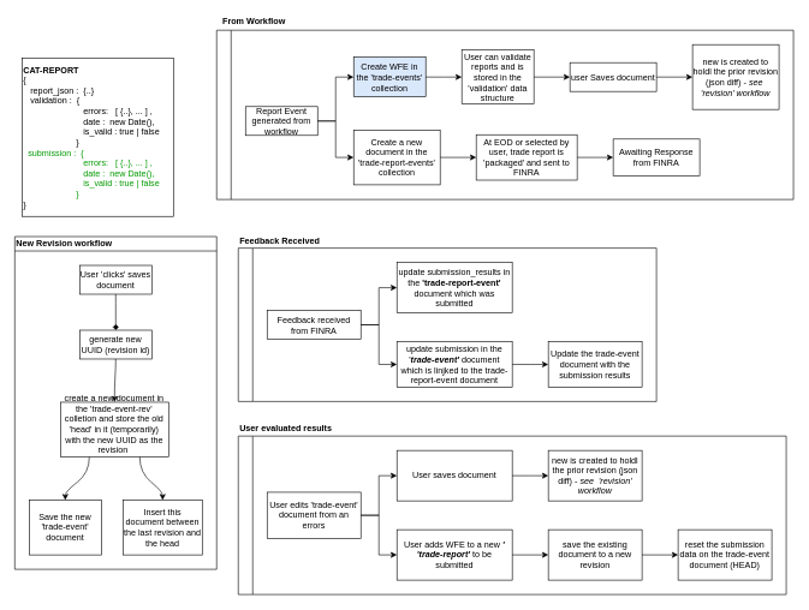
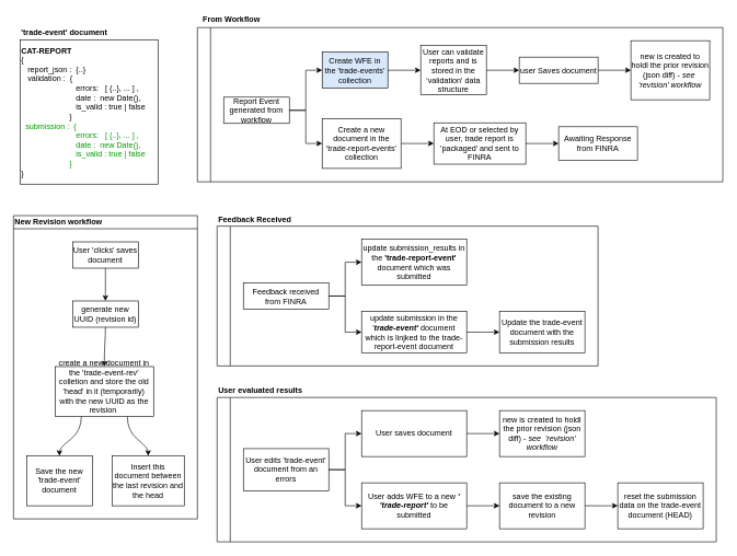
+ <mxCell id="29" value="'trade-event' document" style="text;html=1;strokeColor=none;fillColor=none;align=left;verticalAlign=middle;whiteSpace=wrap;rounded=0;fontStyle=1" vertex="1" parent="1"><mxGeometry x="30" y="40" width="230" height="20" as="geometry" /></mxCell>
- <mxCell id="2" value="&lt;b&gt;CAT-REPORT &lt;/b&gt;&lt;br&gt;{&lt;br&gt;&amp;nbsp; &amp;nbsp;report_json :&amp;nbsp; {..}&lt;br&gt;&amp;nbsp; &amp;nbsp;validation :&amp;nbsp; {&lt;br&gt;&amp;nbsp; &amp;nbsp; &amp;nbsp; &amp;nbsp; &amp;nbsp; &amp;nbsp; &amp;nbsp; &amp;nbsp; &amp;nbsp; &amp;nbsp; &amp;nbsp; &amp;nbsp; &amp;nbsp;errors:&amp;nbsp; &amp;nbsp;[ {..}, ... ] ,&lt;br&gt;&amp;nbsp; &amp;nbsp; &amp;nbsp; &amp;nbsp; &amp;nbsp; &amp;nbsp; &amp;nbsp; &amp;nbsp; &amp;nbsp; &amp;nbsp; &amp;nbsp; &amp;nbsp; &amp;nbsp;date :&amp;nbsp; new Date(),&lt;br&gt;&amp;nbsp; &amp;nbsp; &amp;nbsp; &amp;nbsp; &amp;nbsp; &amp;nbsp; &amp;nbsp; &amp;nbsp; &amp;nbsp; &amp;nbsp; &amp;nbsp; &amp;nbsp; &amp;nbsp;is_valid : true | false&amp;nbsp;&lt;br&gt;&amp;nbsp; &amp;nbsp; &amp;nbsp; &amp;nbsp; &amp;nbsp; &amp;nbsp; &amp;nbsp; &amp;nbsp; &amp;nbsp; &amp;nbsp; &amp;nbsp; }&lt;br&gt;&amp;nbsp;&lt;font color=&quot;#009900&quot;&gt; submission :&amp;nbsp; {&lt;br&gt;&amp;nbsp; &amp;nbsp; &amp;nbsp; &amp;nbsp; &amp;nbsp; &amp;nbsp; &amp;nbsp; &amp;nbsp; &amp;nbsp; &amp;nbsp; &amp;nbsp; &amp;nbsp; &amp;nbsp;errors:&amp;nbsp; &amp;nbsp;[ {..}, ... ] ,&lt;br&gt;&amp;nbsp; &amp;nbsp; &amp;nbsp; &amp;nbsp; &amp;nbsp; &amp;nbsp; &amp;nbsp; &amp;nbsp; &amp;nbsp; &amp;nbsp; &amp;nbsp; &amp;nbsp; &amp;nbsp;date :&amp;nbsp; new Date(),&lt;br&gt;&amp;nbsp; &amp;nbsp; &amp;nbsp; &amp;nbsp; &amp;nbsp; &amp;nbsp; &amp;nbsp; &amp;nbsp; &amp;nbsp; &amp;nbsp; &amp;nbsp; &amp;nbsp; &amp;nbsp;is_valid : true | false&amp;nbsp;&lt;br&gt;&amp;nbsp; &amp;nbsp; &amp;nbsp; &amp;nbsp; &amp;nbsp; &amp;nbsp; &amp;nbsp; &amp;nbsp; &amp;nbsp; &amp;nbsp; &amp;nbsp; }&lt;/font&gt;&lt;br&gt;}" style="text;html=1;strokeColor=#000000;fillColor=none;align=left;verticalAlign=middle;whiteSpace=wrap;rounded=0;" vertex="1" parent="1"><mxGeometry x="30" y="80" width="210" height="220" as="geometry" /></mxCell>
+ <mxCell id="2" value="&lt;b&gt;CAT-REPORT &lt;/b&gt;&lt;br&gt;{&lt;br&gt;&amp;nbsp; &amp;nbsp;report_json :&amp;nbsp; {..}&lt;br&gt;&amp;nbsp; &amp;nbsp;validation :&amp;nbsp; {&lt;br&gt;&amp;nbsp; &amp;nbsp; &amp;nbsp; &amp;nbsp; &amp;nbsp; &amp;nbsp; &amp;nbsp; &amp;nbsp; &amp;nbsp; &amp;nbsp; &amp;nbsp; &amp;nbsp; &amp;nbsp;errors:&amp;nbsp; &amp;nbsp;[ {..}, ... ] ,&lt;br&gt;&amp;nbsp; &amp;nbsp; &amp;nbsp; &amp;nbsp; &amp;nbsp; &amp;nbsp; &amp;nbsp; &amp;nbsp; &amp;nbsp; &amp;nbsp; &amp;nbsp; &amp;nbsp; &amp;nbsp;date :&amp;nbsp; new Date(),&lt;br&gt;&amp;nbsp; &amp;nbsp; &amp;nbsp; &amp;nbsp; &amp;nbsp; &amp;nbsp; &amp;nbsp; &amp;nbsp; &amp;nbsp; &amp;nbsp; &amp;nbsp; &amp;nbsp; &amp;nbsp;is_valid : true | false&amp;nbsp;&lt;br&gt;&amp;nbsp; &amp;nbsp; &amp;nbsp; &amp;nbsp; &amp;nbsp; &amp;nbsp; &amp;nbsp; &amp;nbsp; &amp;nbsp; &amp;nbsp; &amp;nbsp; }&lt;br&gt;&amp;nbsp;&lt;font color=&quot;#009900&quot;&gt; submission :&amp;nbsp; {&lt;br&gt;&amp;nbsp; &amp;nbsp; &amp;nbsp; &amp;nbsp; &amp;nbsp; &amp;nbsp; &amp;nbsp; &amp;nbsp; &amp;nbsp; &amp;nbsp; &amp;nbsp; &amp;nbsp; &amp;nbsp;errors:&amp;nbsp; &amp;nbsp;[ {..}, ... ] ,&lt;br&gt;&amp;nbsp; &amp;nbsp; &amp;nbsp; &amp;nbsp; &amp;nbsp; &amp;nbsp; &amp;nbsp; &amp;nbsp; &amp;nbsp; &amp;nbsp; &amp;nbsp; &amp;nbsp; &amp;nbsp;date :&amp;nbsp; new Date(),&lt;br&gt;&amp;nbsp; &amp;nbsp; &amp;nbsp; &amp;nbsp; &amp;nbsp; &amp;nbsp; &amp;nbsp; &amp;nbsp; &amp;nbsp; &amp;nbsp; &amp;nbsp; &amp;nbsp; &amp;nbsp;is_valid : true | false&amp;nbsp;&lt;br&gt;&amp;nbsp; &amp;nbsp; &amp;nbsp; &amp;nbsp; &amp;nbsp; &amp;nbsp; &amp;nbsp; &amp;nbsp; &amp;nbsp; &amp;nbsp; &amp;nbsp; }&lt;/font&gt;&lt;br&gt;}" style="text;html=1;strokeColor=#000000;fillColor=none;align=left;verticalAlign=middle;whiteSpace=wrap;rounded=0;" vertex="1" parent="1"><mxGeometry x="30" y="60" width="210" height="220" as="geometry" /></mxCell>
- <mxCell id="46" value="" style="html=1;curved=1;noEdgeStyle=1;orthogonal=1;endArrow=diamond;" edge="1" parent="43" source="44" target="45"><mxGeometry relative="1" as="geometry"><Array as="points"><mxPoint x="140" y="92" /><mxPoint x="140" y="118" /></Array></mxGeometry></mxCell>
+ <mxCell id="46" value="" style="html=1;curved=1;noEdgeStyle=1;orthogonal=1;" edge="1" parent="43" source="44" target="45"><mxGeometry relative="1" as="geometry"><Array as="points"><mxPoint x="140" y="92" /><mxPoint x="140" y="118" /></Array></mxGeometry></mxCell>
